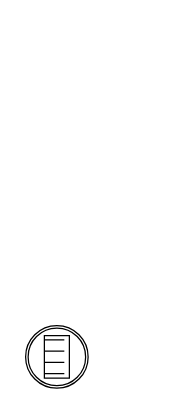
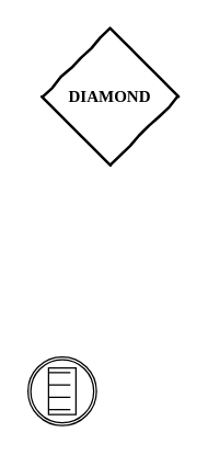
+ <mxCell id="2" value="DIAMOND" style="rhombus;html=1;align=center;whiteSpace=wrap;comic=1;strokeWidth=2;fontFamily=Comic Sans MS;fontStyle=1;" vertex="1" parent="1"><mxGeometry x="30" y="20" width="100" height="100" as="geometry" /></mxCell>
